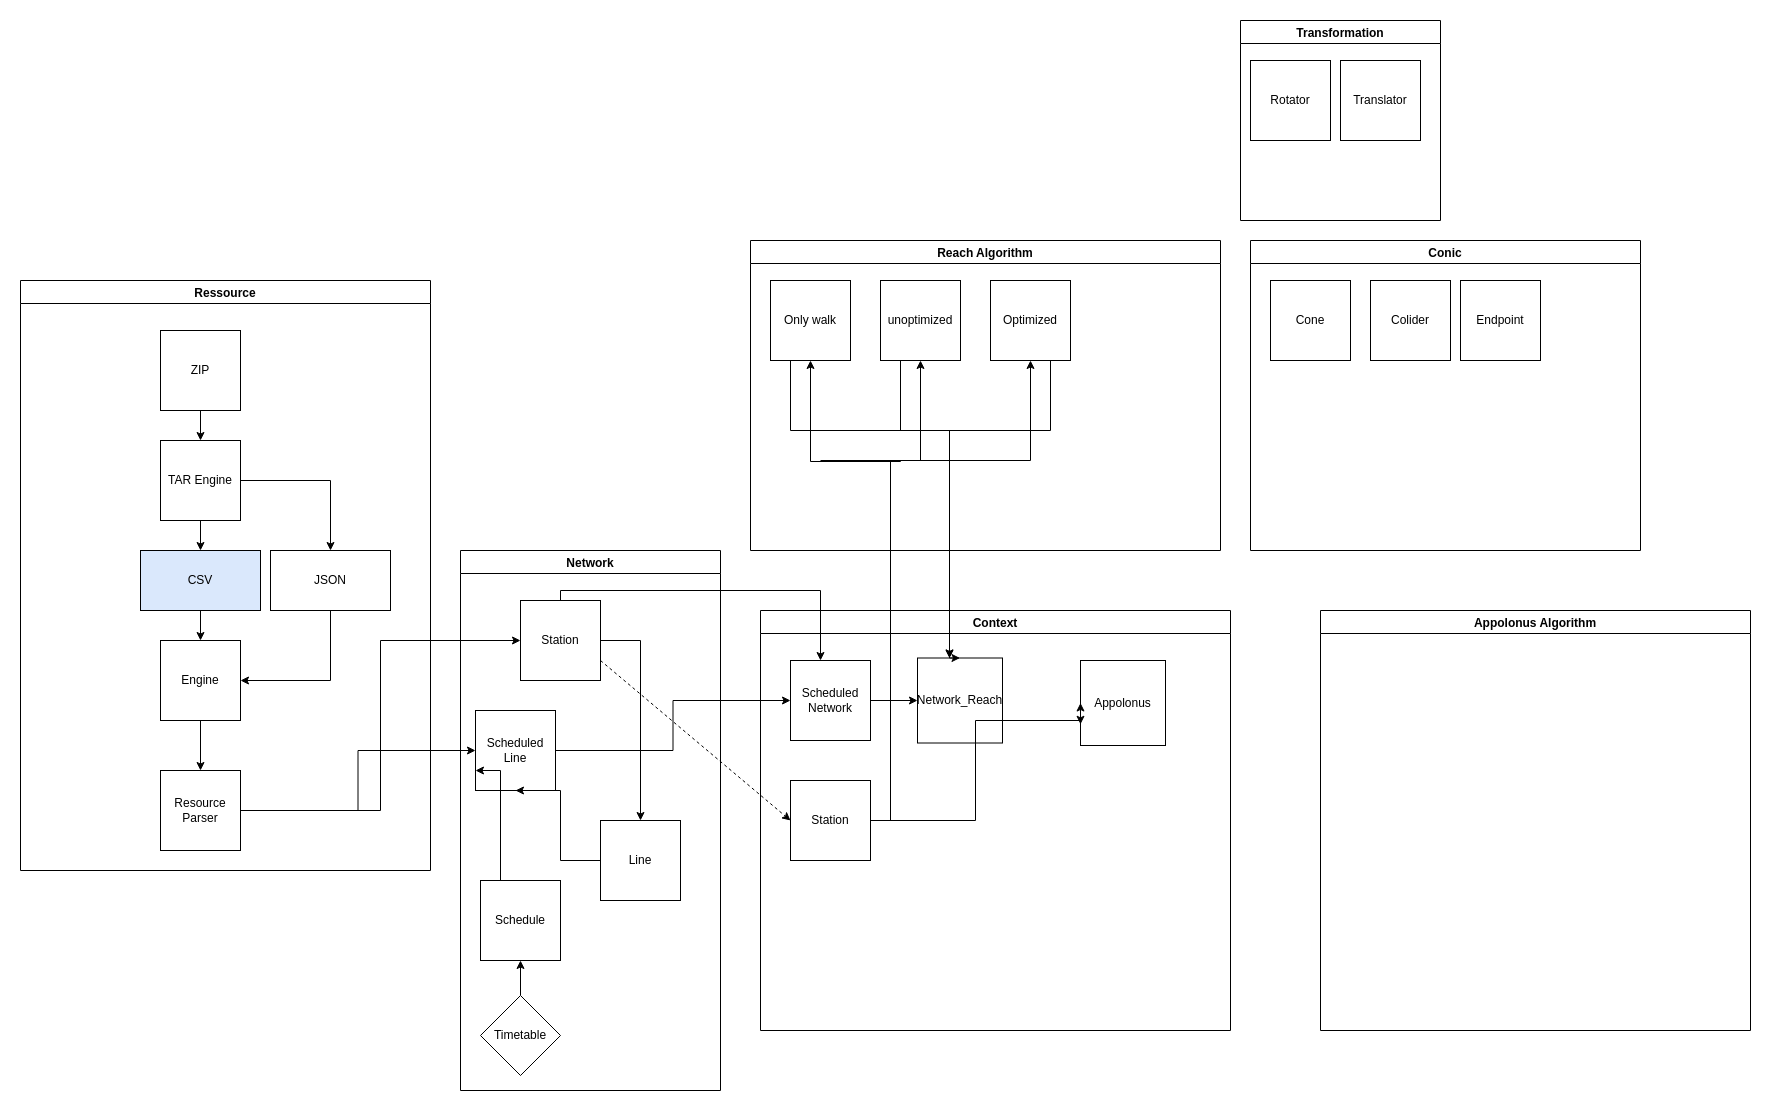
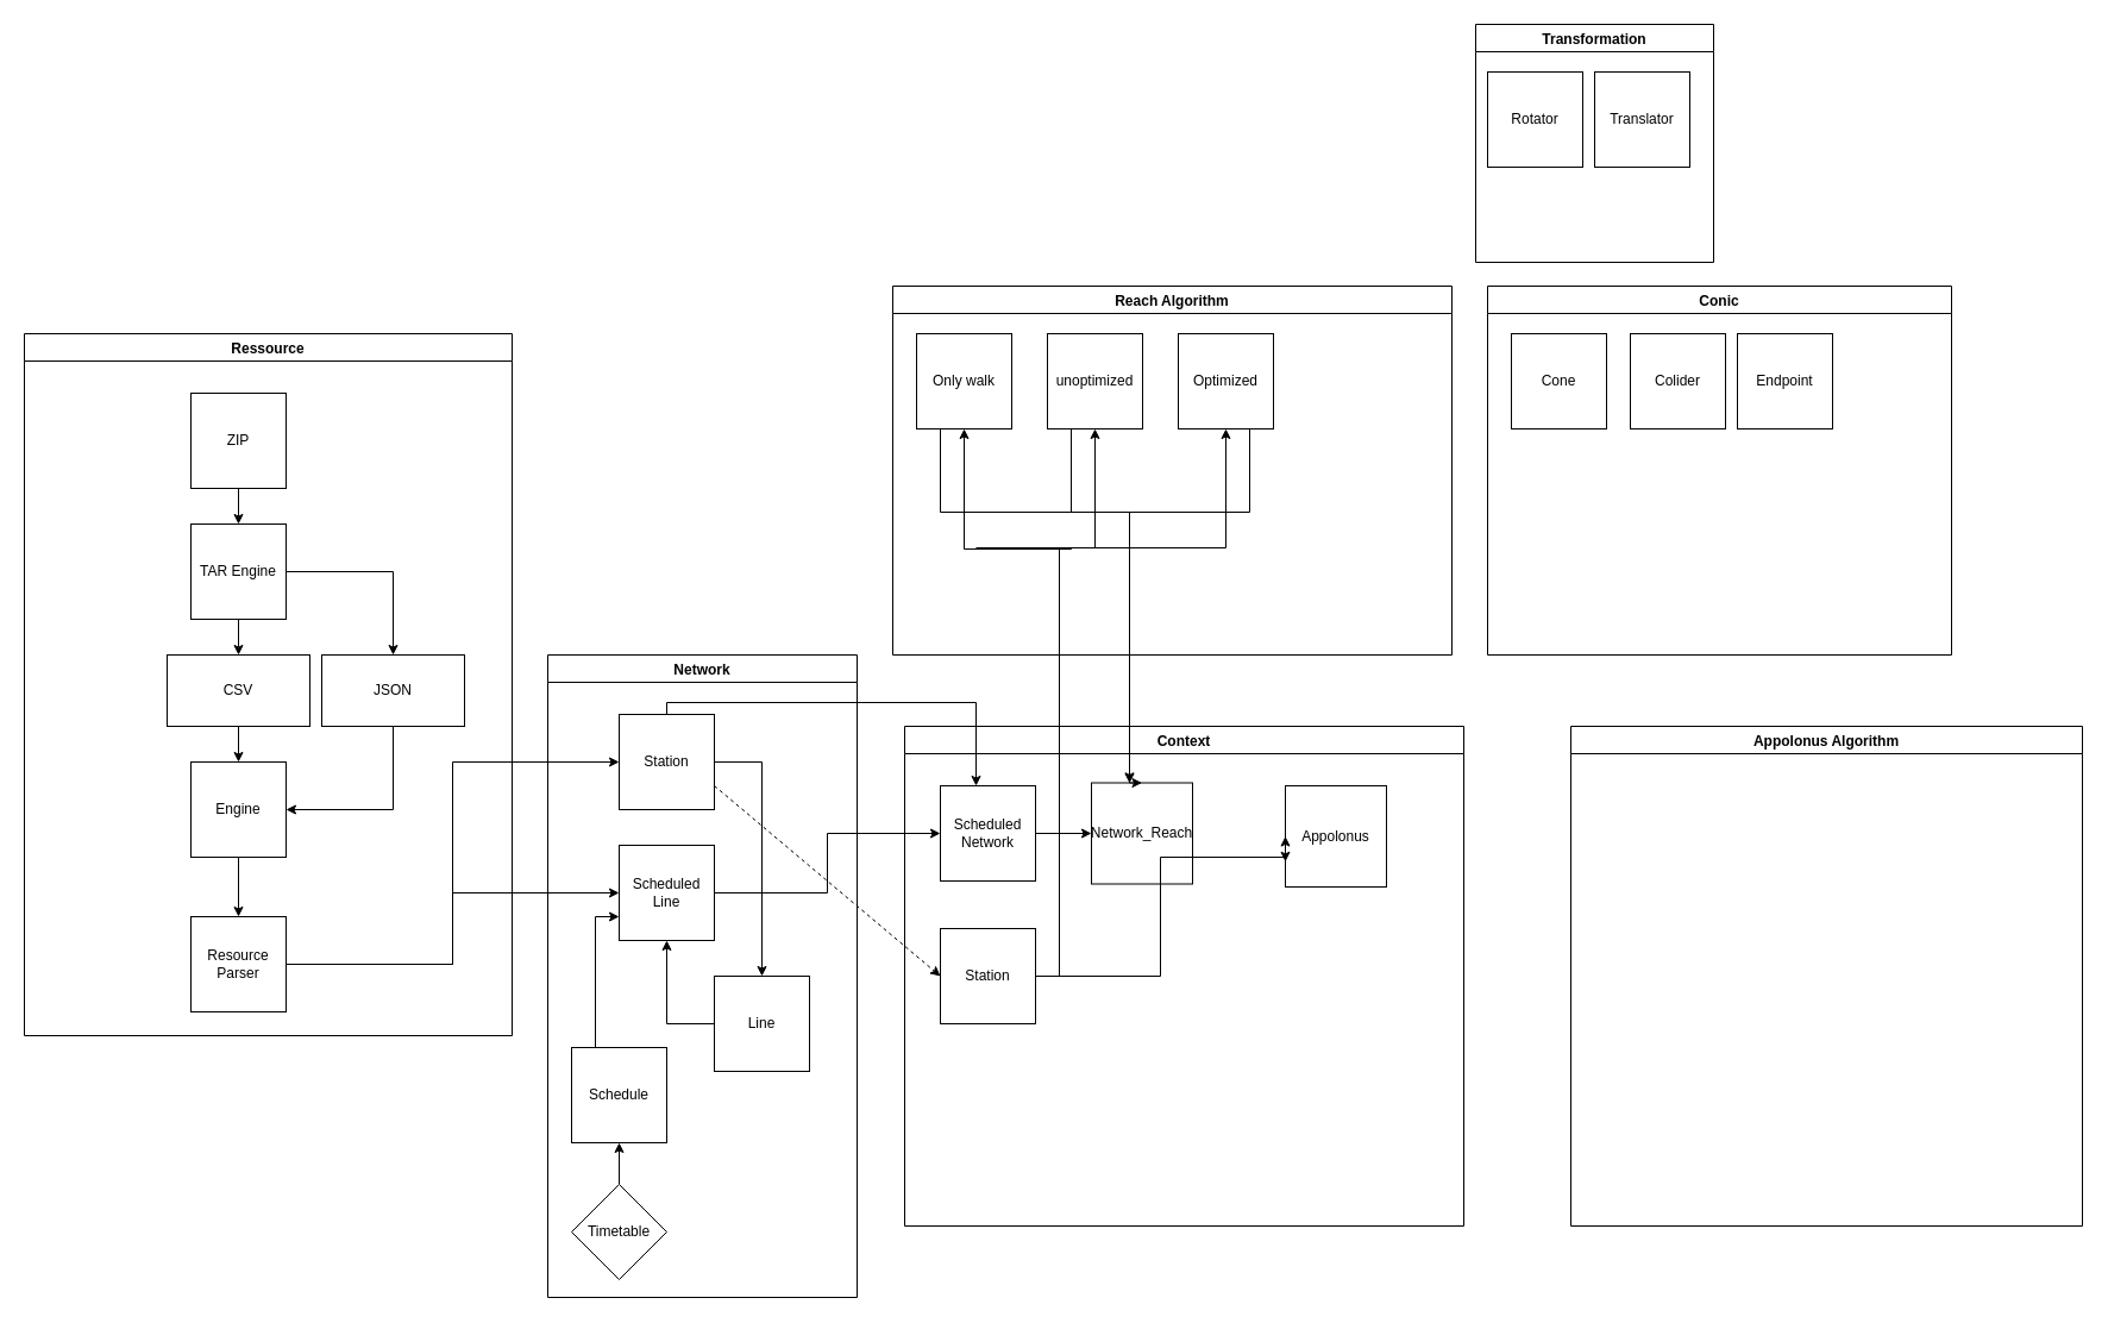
- <mxCell id="8" value="CSV" style="rounded=0;whiteSpace=wrap;html=1;fillColor=#dae8fc;" parent="1" vertex="1"><mxGeometry x="140" y="550" width="120" height="60" as="geometry" /></mxCell>
+ <mxCell id="8" value="CSV" style="rounded=0;whiteSpace=wrap;html=1;" parent="1" vertex="1"><mxGeometry x="140" y="550" width="120" height="60" as="geometry" /></mxCell>
- <mxCell id="18" value="Scheduled Line" style="whiteSpace=wrap;html=1;aspect=fixed;" parent="17" vertex="1"><mxGeometry x="15" y="160" width="80" height="80" as="geometry" /></mxCell>
+ <mxCell id="18" value="Scheduled Line" style="whiteSpace=wrap;html=1;aspect=fixed;" parent="17" vertex="1"><mxGeometry x="60" y="160" width="80" height="80" as="geometry" /></mxCell>
